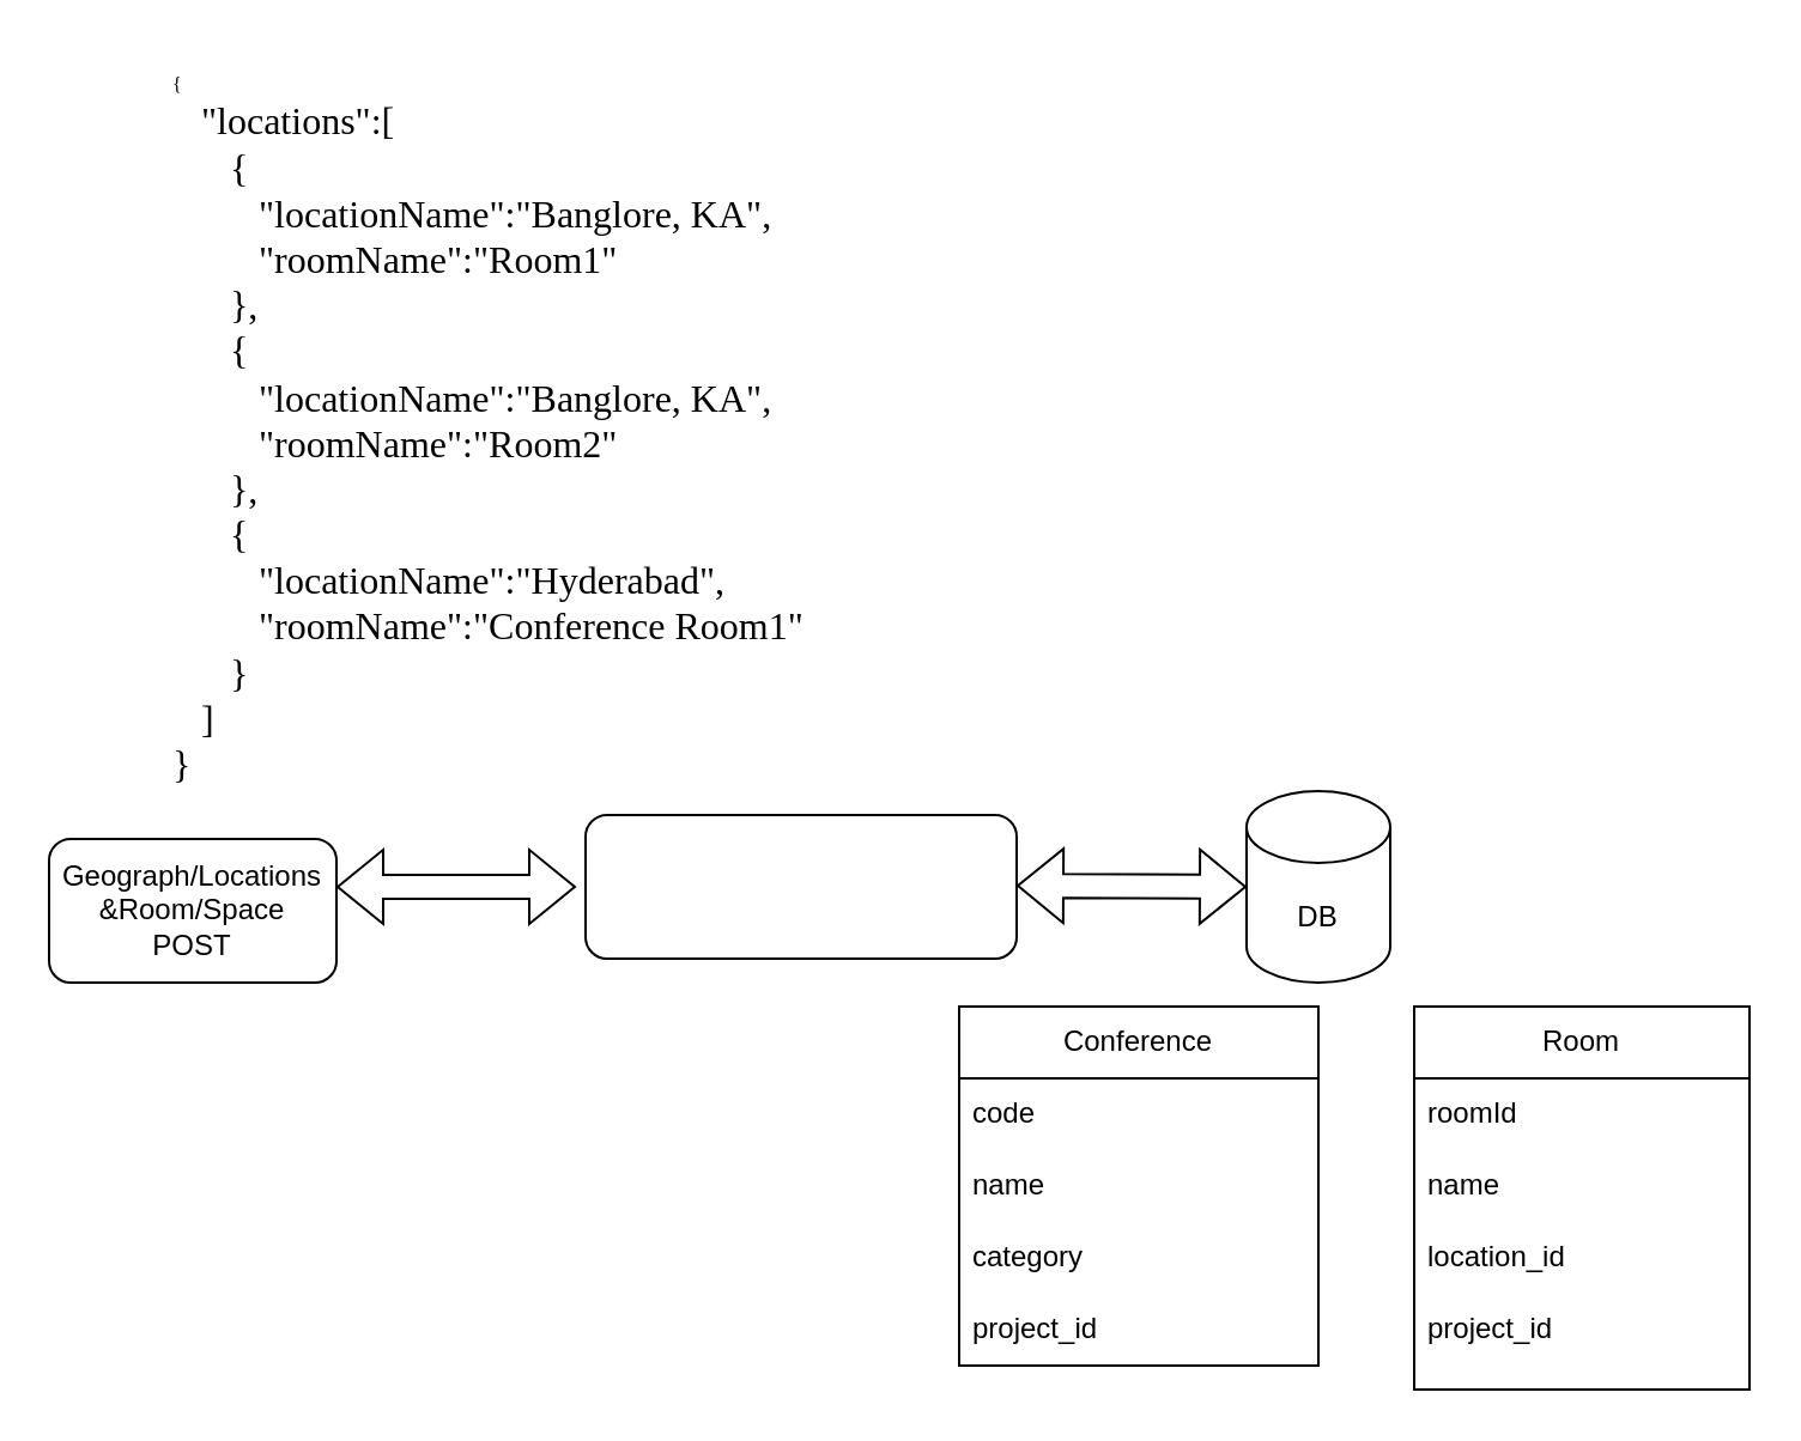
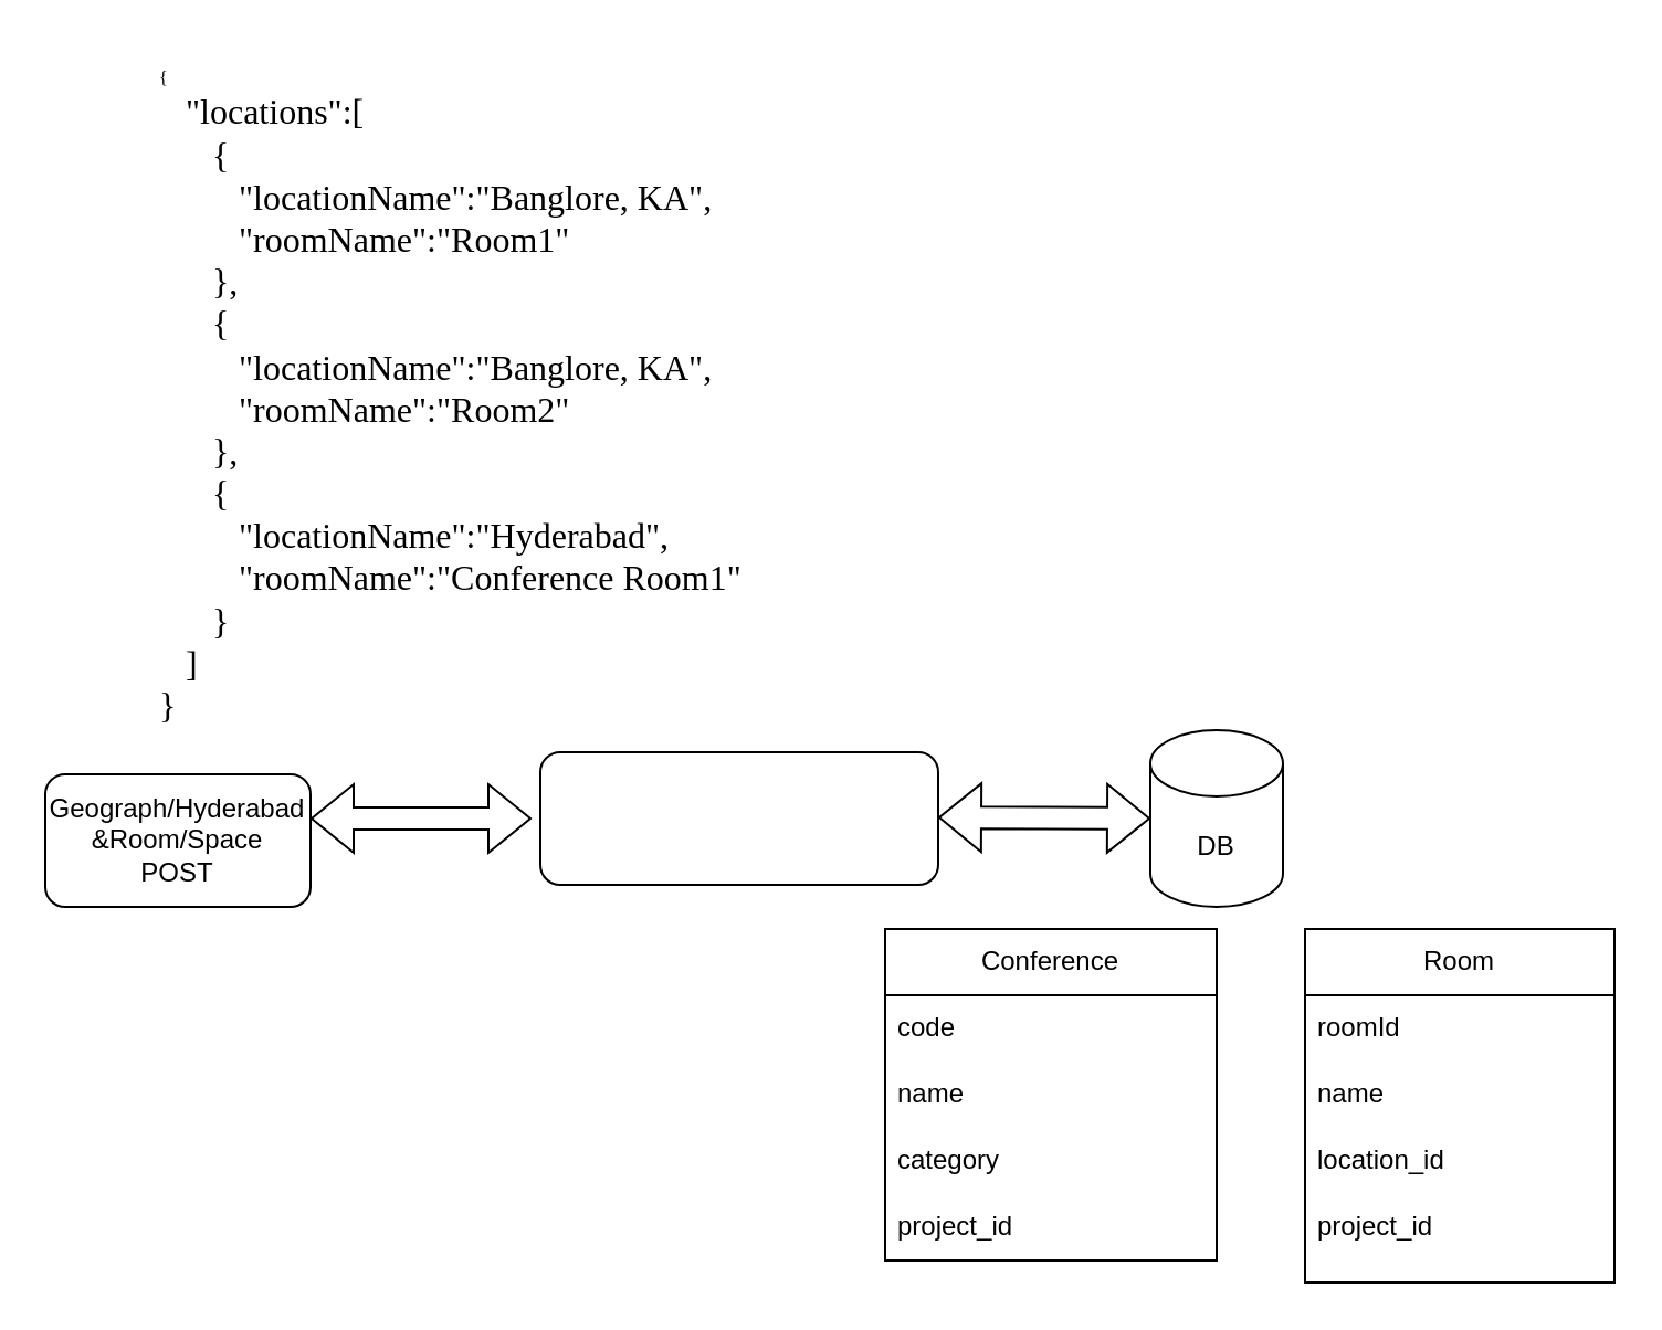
- <mxCell id="2" value="Geograph/Locations &amp;amp;Room/Space&lt;div&gt;POST&lt;/div&gt;" style="rounded=1;whiteSpace=wrap;html=1;" vertex="1" parent="1"><mxGeometry x="20" y="350" width="120" height="60" as="geometry" /></mxCell>
+ <mxCell id="2" value="Geograph/Hyderabad &amp;amp;Room/Space&lt;div&gt;POST&lt;/div&gt;" style="rounded=1;whiteSpace=wrap;html=1;" vertex="1" parent="1"><mxGeometry x="20" y="350" width="120" height="60" as="geometry" /></mxCell>
